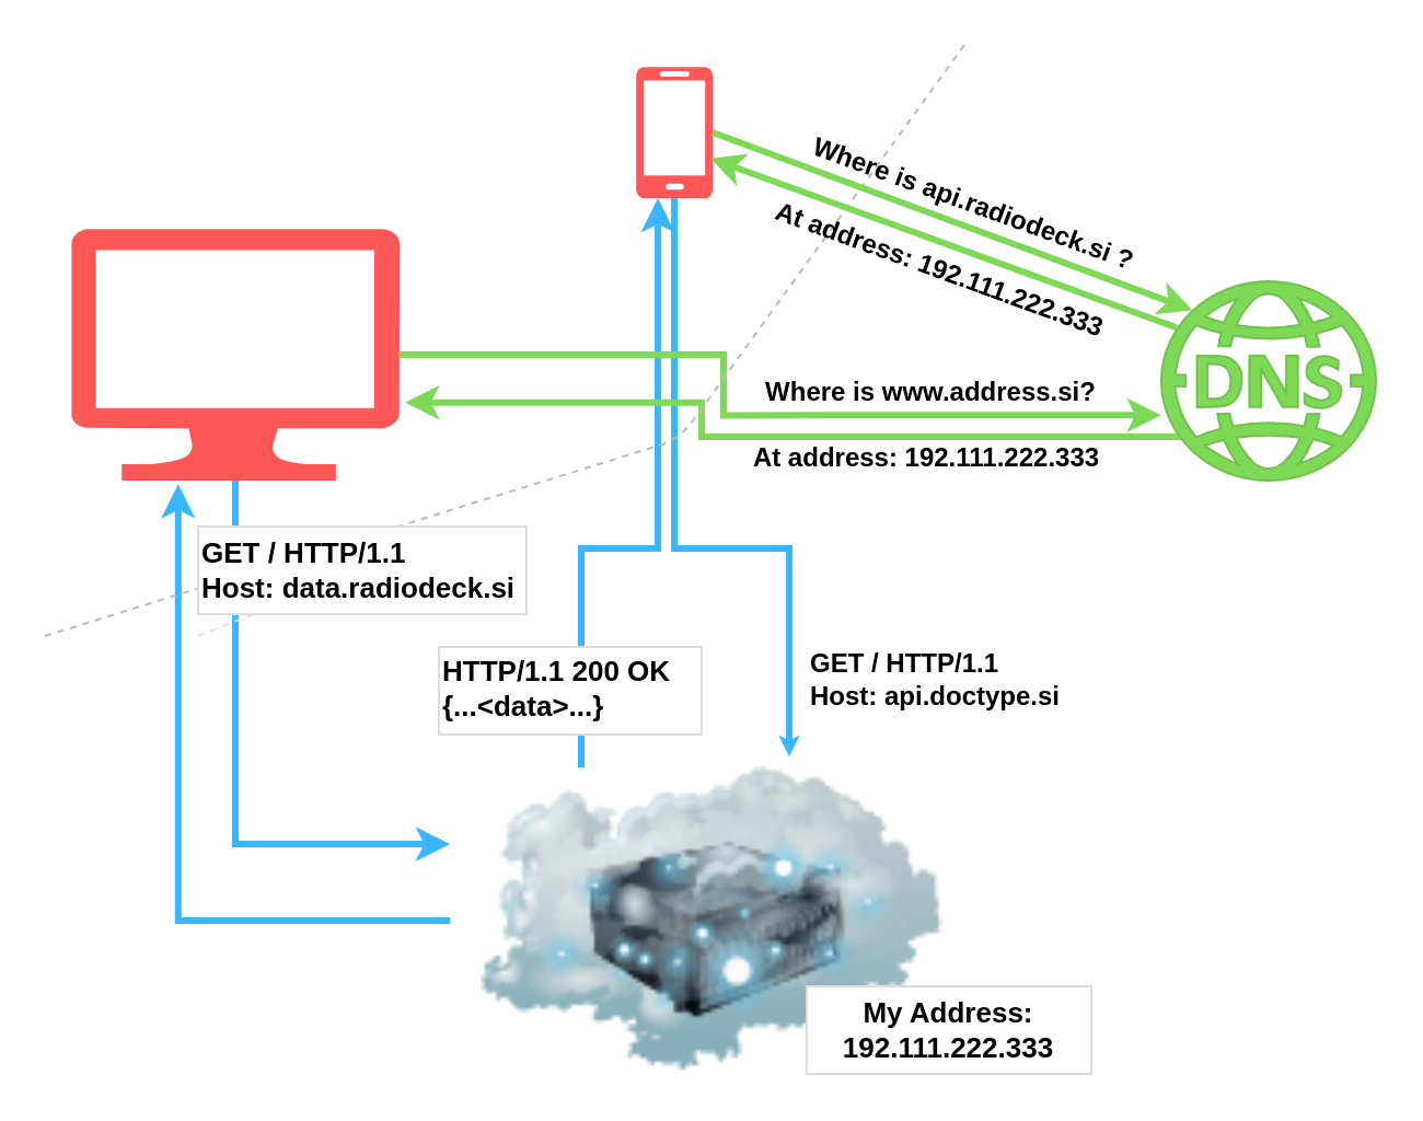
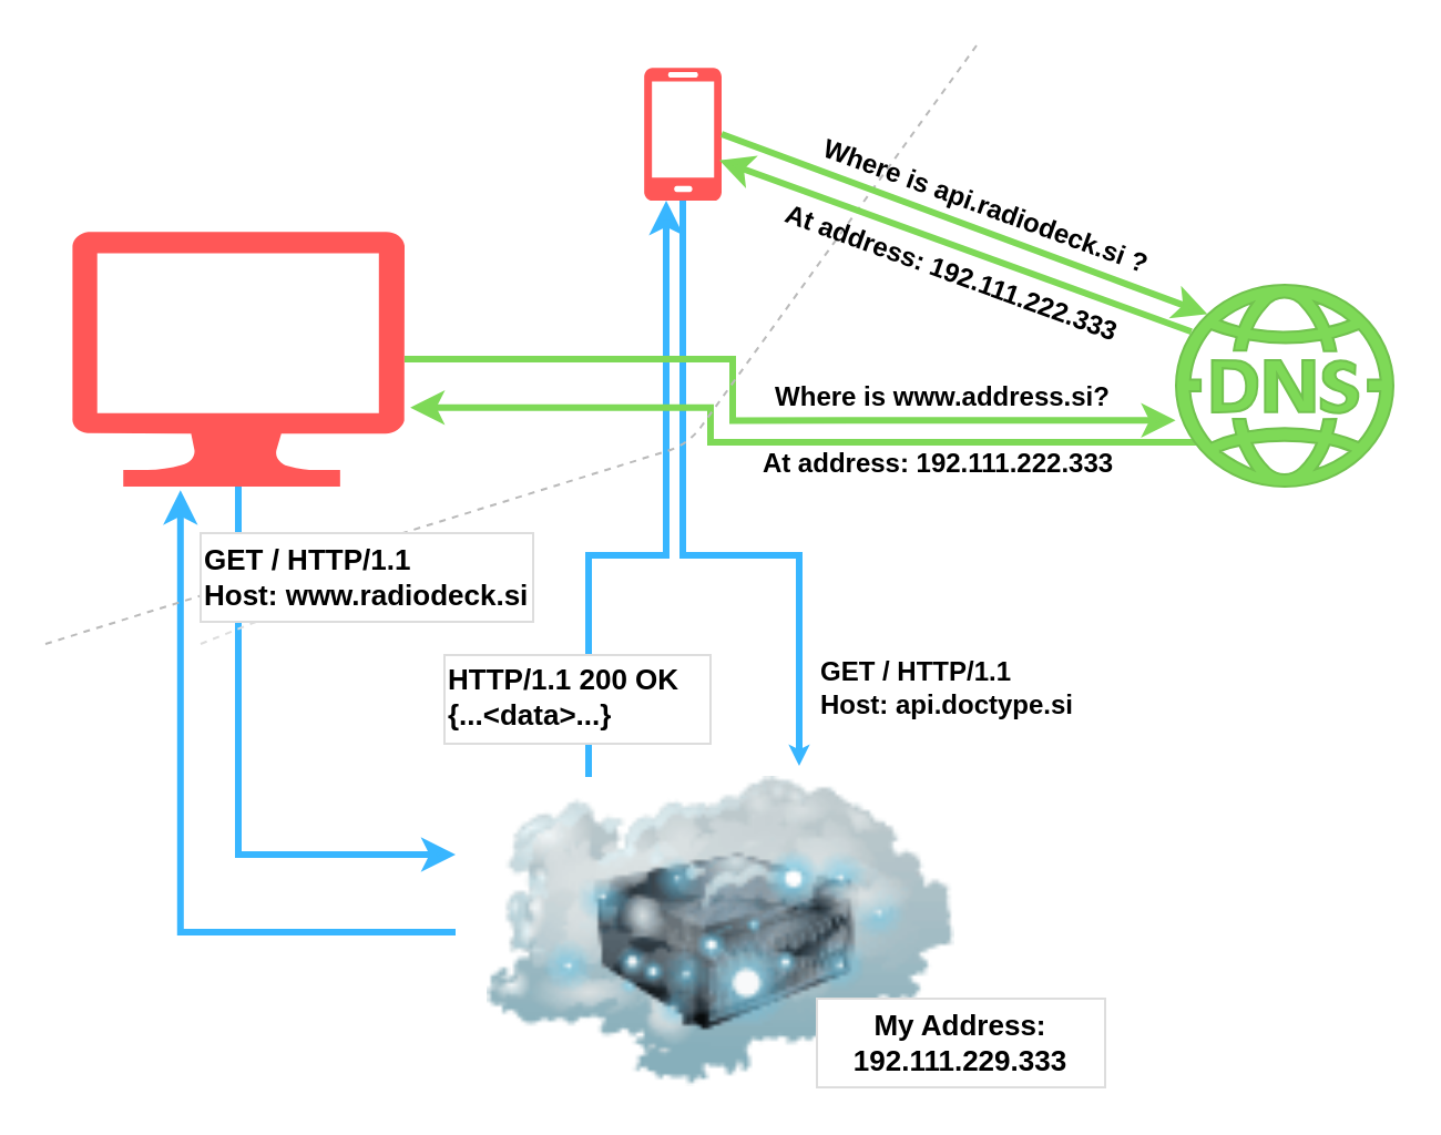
- <mxCell id="22" value="GET / HTTP/1.1&lt;br&gt;Host: data.radiodeck.si&amp;nbsp;" style="text;html=1;resizable=0;points=[];autosize=1;align=left;verticalAlign=middle;spacingTop=-1;fontSize=13;lineHeight:20;fontStyle=1;fillColor=#ffffff;strokeColor=#DDDDDD;padding:5 5;" parent="1" vertex="1"><mxGeometry x="90" y="240" width="150" height="40" as="geometry" /></mxCell>
+ <mxCell id="22" value="GET / HTTP/1.1&lt;br&gt;Host: www.radiodeck.si&amp;nbsp;" style="text;html=1;resizable=0;points=[];autosize=1;align=left;verticalAlign=middle;spacingTop=-1;fontSize=13;lineHeight:20;fontStyle=1;fillColor=#ffffff;strokeColor=#DDDDDD;padding:5 5;" parent="1" vertex="1"><mxGeometry x="90" y="240" width="150" height="40" as="geometry" /></mxCell>
- <mxCell id="20" value="My Address: 192.111.222.333" style="text;html=1;strokeColor=#DDDDDD;fillColor=#ffffff;align=center;verticalAlign=middle;whiteSpace=wrap;rounded=0;fontStyle=1;fontSize=13;" parent="1" vertex="1"><mxGeometry x="368" y="450" width="130" height="40" as="geometry" /></mxCell>
+ <mxCell id="20" value="My Address: 192.111.229.333" style="text;html=1;strokeColor=#DDDDDD;fillColor=#ffffff;align=center;verticalAlign=middle;whiteSpace=wrap;rounded=0;fontStyle=1;fontSize=13;" parent="1" vertex="1"><mxGeometry x="368" y="450" width="130" height="40" as="geometry" /></mxCell>
